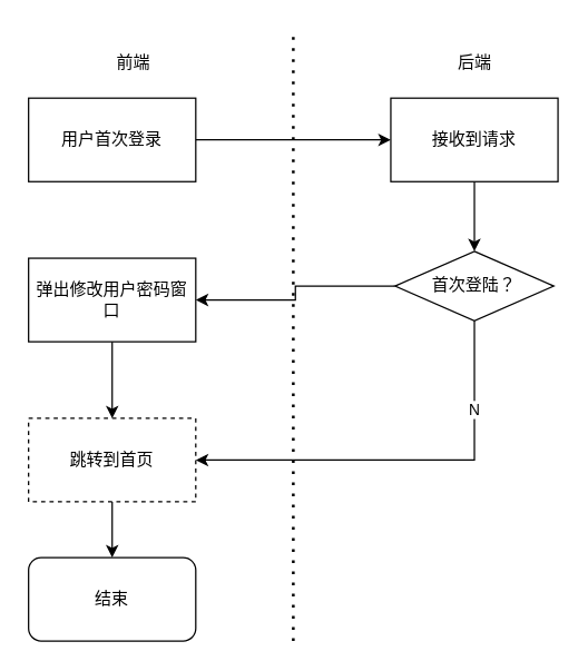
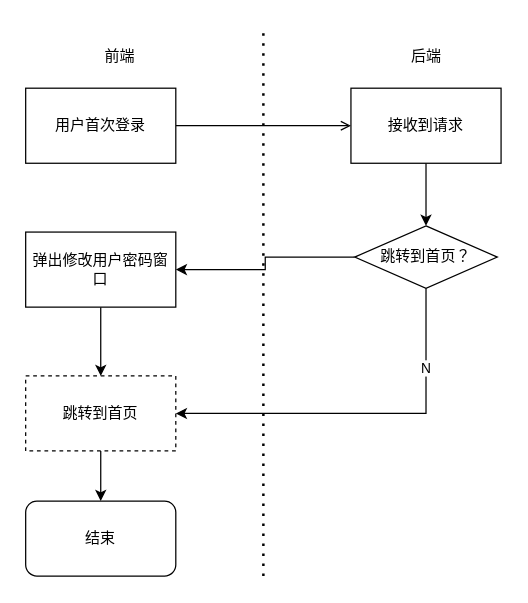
- <mxCell id="2" style="edgeStyle=orthogonalEdgeStyle;rounded=0;orthogonalLoop=1;jettySize=auto;html=1;exitX=1;exitY=0.5;exitDx=0;exitDy=0;" edge="1" parent="1" source="3" target="5"><mxGeometry relative="1" as="geometry" /></mxCell>
+ <mxCell id="2" style="edgeStyle=orthogonalEdgeStyle;rounded=0;orthogonalLoop=1;jettySize=auto;html=1;exitX=1;exitY=0.5;exitDx=0;exitDy=0;endArrow=open;" edge="1" parent="1" source="3" target="5"><mxGeometry relative="1" as="geometry" /></mxCell>
- <mxCell id="9" value="首次登陆？" style="rhombus;whiteSpace=wrap;html=1;" vertex="1" parent="1"><mxGeometry x="283" y="180" width="114" height="50" as="geometry" /></mxCell>
+ <mxCell id="9" value="跳转到首页？" style="rhombus;whiteSpace=wrap;html=1;" vertex="1" parent="1"><mxGeometry x="283" y="180" width="114" height="50" as="geometry" /></mxCell>
